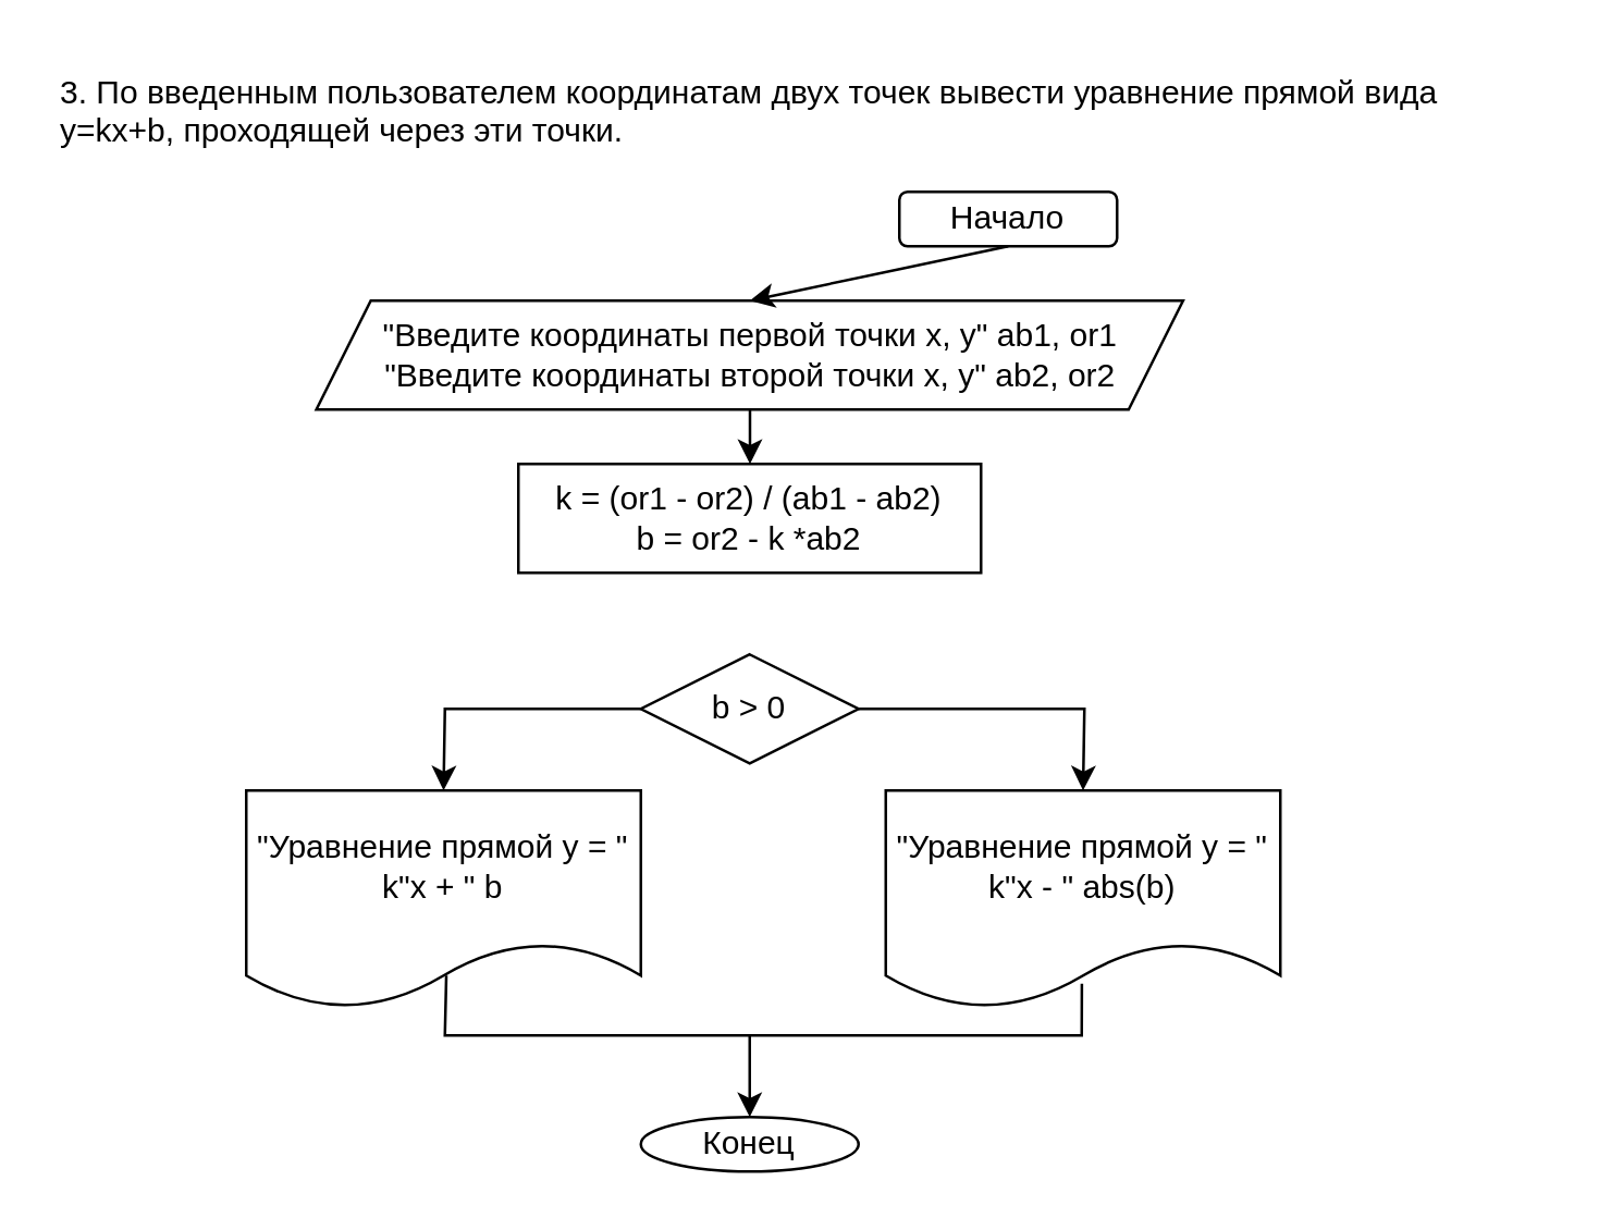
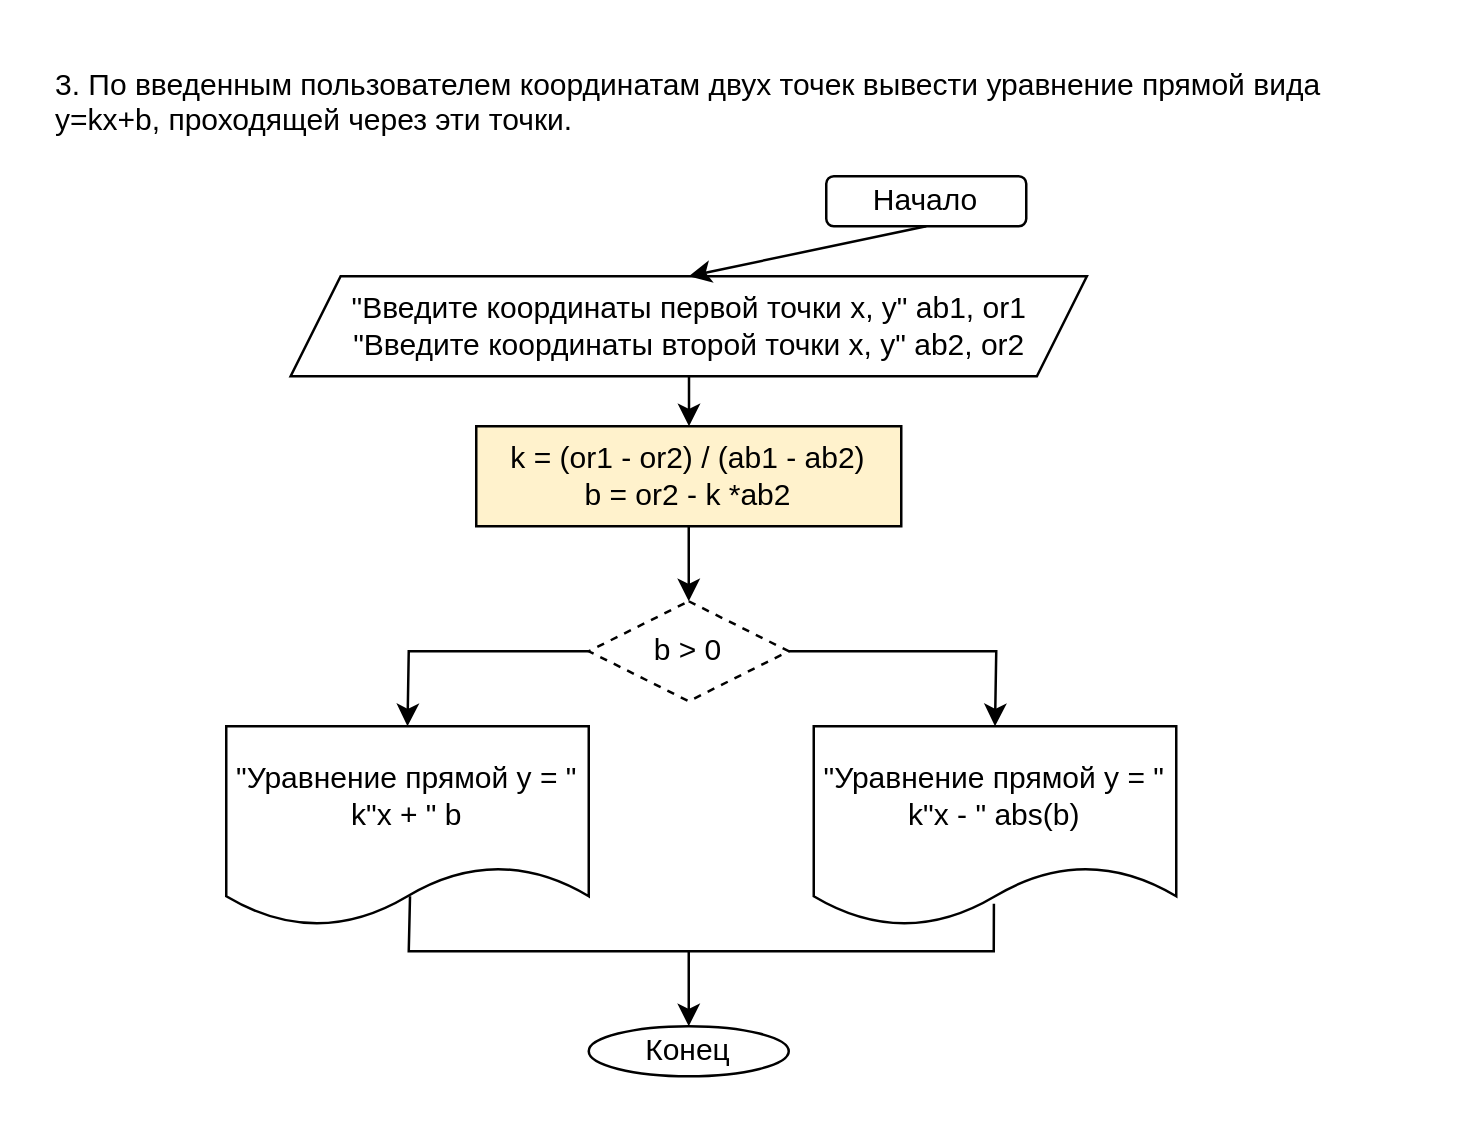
- <mxCell id="11" value="&lt;span style=&quot;text-align: left&quot;&gt;k = (or1 - or2) / (ab1 - ab2)&lt;/span&gt;&lt;br style=&quot;text-align: left&quot;&gt;&lt;span style=&quot;text-align: left&quot;&gt;b = or2 - k *ab2&lt;/span&gt;" style="rounded=0;whiteSpace=wrap;html=1;" vertex="1" parent="1"><mxGeometry x="190" y="170" width="170" height="40" as="geometry" /></mxCell>
+ <mxCell id="11" value="&lt;span style=&quot;text-align: left&quot;&gt;k = (or1 - or2) / (ab1 - ab2)&lt;/span&gt;&lt;br style=&quot;text-align: left&quot;&gt;&lt;span style=&quot;text-align: left&quot;&gt;b = or2 - k *ab2&lt;/span&gt;" style="rounded=0;whiteSpace=wrap;html=1;fillColor=#fff2cc;" vertex="1" parent="1"><mxGeometry x="190" y="170" width="170" height="40" as="geometry" /></mxCell>
+ <mxCell id="10" value="" style="edgeStyle=orthogonalEdgeStyle;rounded=0;orthogonalLoop=1;jettySize=auto;html=1;" edge="1" parent="1" source="11" target="13"><mxGeometry relative="1" as="geometry" /></mxCell>
- <mxCell id="13" value="b &amp;gt; 0" style="rhombus;whiteSpace=wrap;html=1;rounded=0;" vertex="1" parent="1"><mxGeometry x="235" y="240" width="80" height="40" as="geometry" /></mxCell>
+ <mxCell id="13" value="b &amp;gt; 0" style="rhombus;whiteSpace=wrap;html=1;rounded=0;dashed=1;" vertex="1" parent="1"><mxGeometry x="235" y="240" width="80" height="40" as="geometry" /></mxCell>
